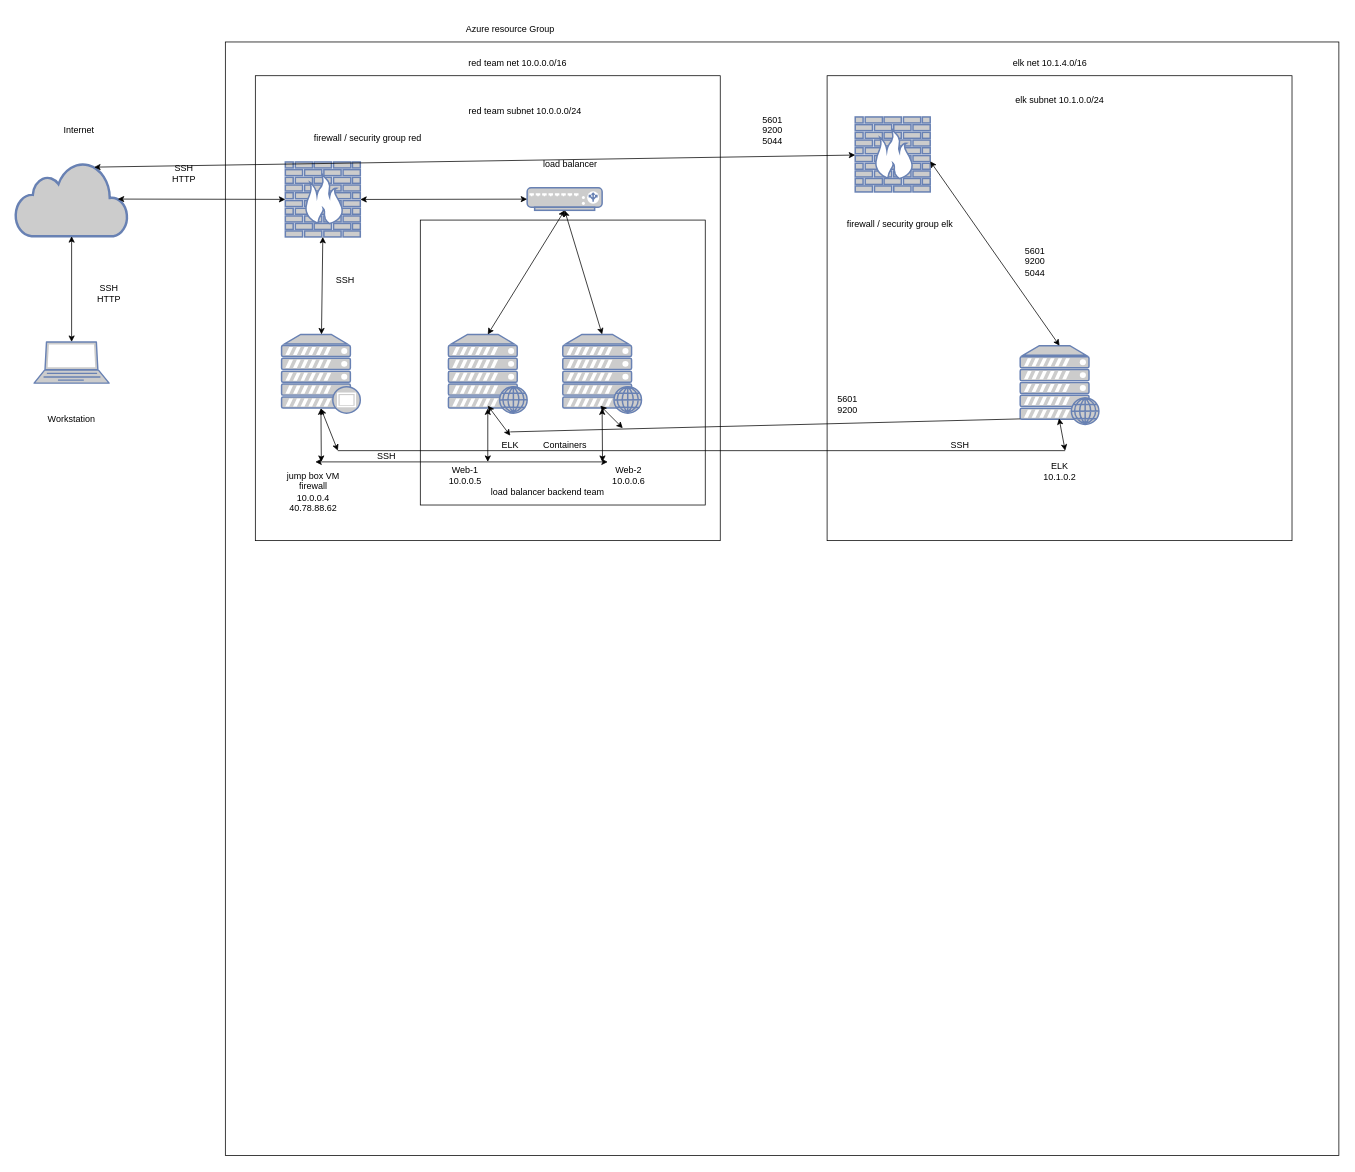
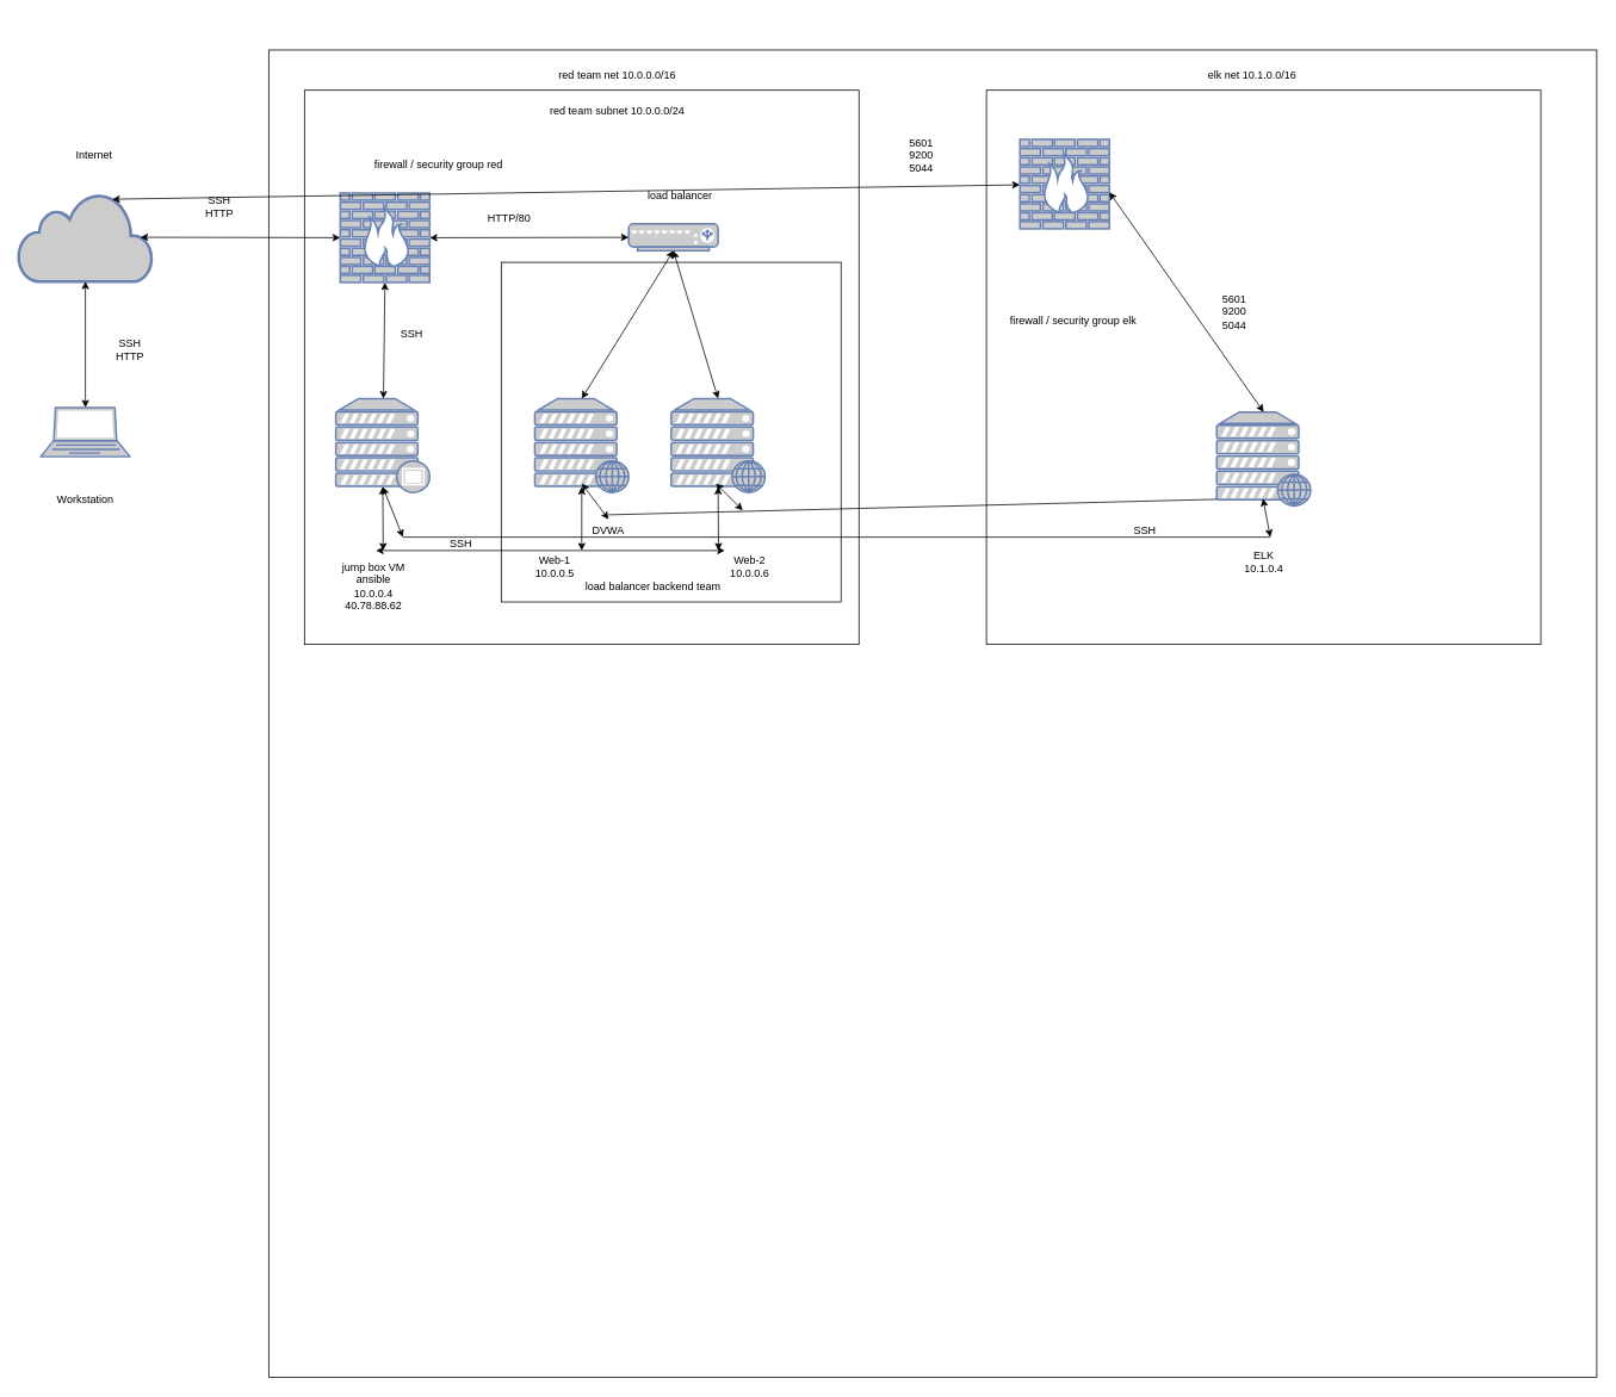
- <mxCell id="25" value="Azure resource Group" style="text;html=1;strokeColor=none;fillColor=none;align=center;verticalAlign=middle;whiteSpace=wrap;rounded=0;" parent="1" vertex="1"><mxGeometry x="600" y="20" width="160" height="35" as="geometry" /></mxCell>
- <mxCell id="42" value="elk net 10.1.4.0/16" style="text;html=1;strokeColor=none;fillColor=none;align=center;verticalAlign=middle;whiteSpace=wrap;rounded=0;" vertex="1" parent="1"><mxGeometry x="1320" y="65" width="160" height="35" as="geometry" /></mxCell>
+ <mxCell id="42" value="elk net 10.1.0.0/16" style="text;html=1;strokeColor=none;fillColor=none;align=center;verticalAlign=middle;whiteSpace=wrap;rounded=0;" vertex="1" parent="1"><mxGeometry x="1320" y="65" width="160" height="35" as="geometry" /></mxCell>
- <mxCell id="43" value="elk subnet 10.1.0.0/24" style="text;html=1;strokeColor=none;fillColor=none;align=center;verticalAlign=middle;whiteSpace=wrap;rounded=0;" vertex="1" parent="1"><mxGeometry x="1332.5" y="115" width="160" height="35" as="geometry" /></mxCell>
- <mxCell id="27" value="red team subnet 10.0.0.0/24" style="text;html=1;strokeColor=none;fillColor=none;align=center;verticalAlign=middle;whiteSpace=wrap;rounded=0;" parent="1" vertex="1"><mxGeometry x="620" y="130" width="160" height="35" as="geometry" /></mxCell>
+ <mxCell id="27" value="red team subnet 10.0.0.0/24" style="text;html=1;strokeColor=none;fillColor=none;align=center;verticalAlign=middle;whiteSpace=wrap;rounded=0;" parent="1" vertex="1"><mxGeometry x="610" y="105" width="160" height="35" as="geometry" /></mxCell>
+ <mxCell id="38" value="HTTP/80" style="text;html=1;strokeColor=none;fillColor=none;align=center;verticalAlign=middle;whiteSpace=wrap;rounded=0;" parent="1" vertex="1"><mxGeometry x="540" y="225" width="57.5" height="35" as="geometry" /></mxCell>
- <mxCell id="51" value="firewall / security group elk" style="text;html=1;strokeColor=none;fillColor=none;align=center;verticalAlign=middle;whiteSpace=wrap;rounded=0;" vertex="1" parent="1"><mxGeometry x="1120" y="280" width="160" height="35" as="geometry" /></mxCell>
+ <mxCell id="51" value="firewall / security group elk" style="text;html=1;strokeColor=none;fillColor=none;align=center;verticalAlign=middle;whiteSpace=wrap;rounded=0;" vertex="1" parent="1"><mxGeometry x="1120" y="340" width="160" height="35" as="geometry" /></mxCell>
- <mxCell id="55" value="5601&lt;br&gt;9200" style="text;html=1;strokeColor=none;fillColor=none;align=center;verticalAlign=middle;whiteSpace=wrap;rounded=0;" vertex="1" parent="1"><mxGeometry x="1110" y="510" width="40" height="55" as="geometry" /></mxCell>
- <mxCell id="31" value="ELK" style="text;html=1;strokeColor=none;fillColor=none;align=center;verticalAlign=middle;whiteSpace=wrap;rounded=0;" parent="1" vertex="1"><mxGeometry x="660" y="575" width="40" height="35" as="geometry" /></mxCell>
+ <mxCell id="31" value="DVWA" style="text;html=1;strokeColor=none;fillColor=none;align=center;verticalAlign=middle;whiteSpace=wrap;rounded=0;" parent="1" vertex="1"><mxGeometry x="660" y="575" width="40" height="35" as="geometry" /></mxCell>
- <mxCell id="32" value="Containers" style="text;html=1;strokeColor=none;fillColor=none;align=center;verticalAlign=middle;whiteSpace=wrap;rounded=0;" parent="1" vertex="1"><mxGeometry x="717.5" y="575" width="70" height="35" as="geometry" /></mxCell>
- <mxCell id="47" value="ELK 10.1.0.2" style="text;html=1;strokeColor=none;fillColor=none;align=center;verticalAlign=middle;whiteSpace=wrap;rounded=0;" vertex="1" parent="1"><mxGeometry x="1382.5" y="610" width="60" height="35" as="geometry" /></mxCell>
+ <mxCell id="47" value="ELK 10.1.0.4" style="text;html=1;strokeColor=none;fillColor=none;align=center;verticalAlign=middle;whiteSpace=wrap;rounded=0;" vertex="1" parent="1"><mxGeometry x="1382.5" y="610" width="60" height="35" as="geometry" /></mxCell>
- <mxCell id="30" value="jump box VM firewall&lt;br&gt;10.0.0.4&lt;br&gt;40.78.88.62" style="text;html=1;strokeColor=none;fillColor=none;align=center;verticalAlign=middle;whiteSpace=wrap;rounded=0;" parent="1" vertex="1"><mxGeometry x="375" y="615" width="85" height="80" as="geometry" /></mxCell>
+ <mxCell id="30" value="jump box VM ansible&lt;br&gt;10.0.0.4&lt;br&gt;40.78.88.62" style="text;html=1;strokeColor=none;fillColor=none;align=center;verticalAlign=middle;whiteSpace=wrap;rounded=0;" parent="1" vertex="1"><mxGeometry x="375" y="615" width="85" height="80" as="geometry" /></mxCell>
